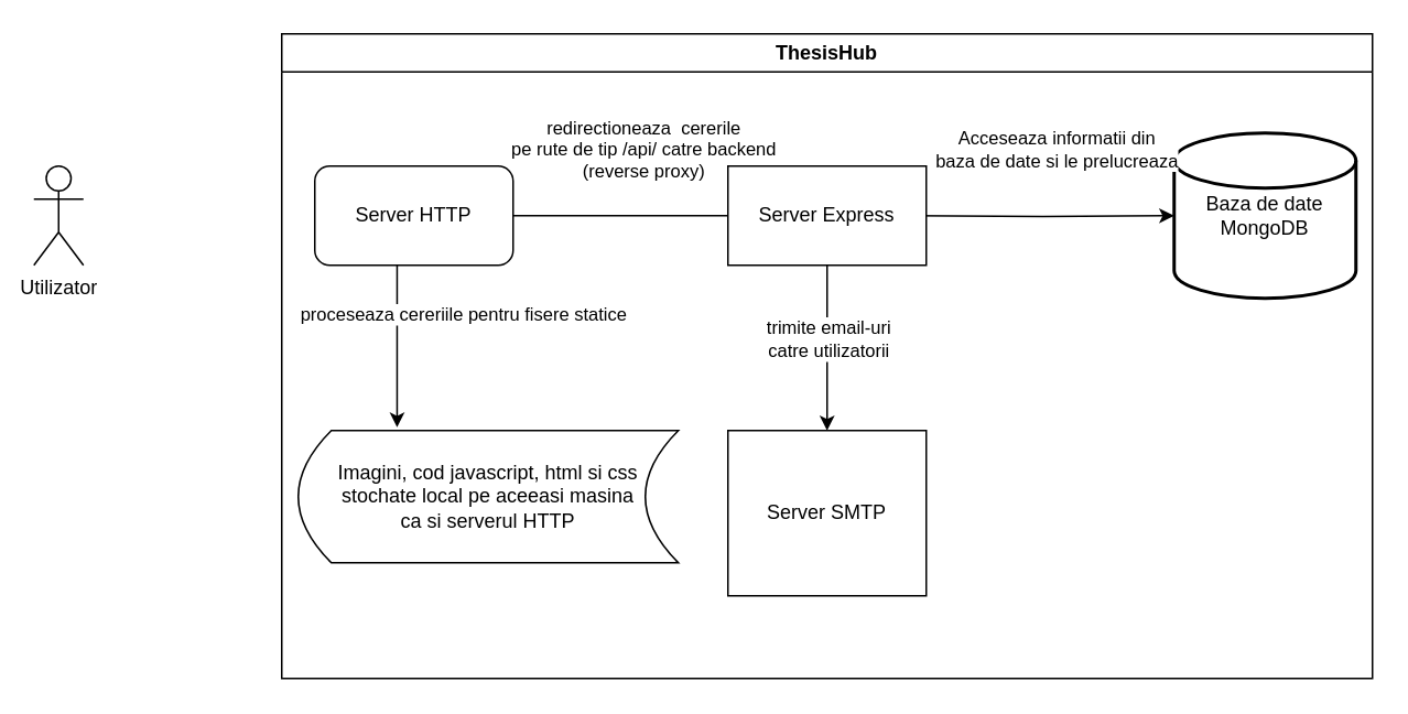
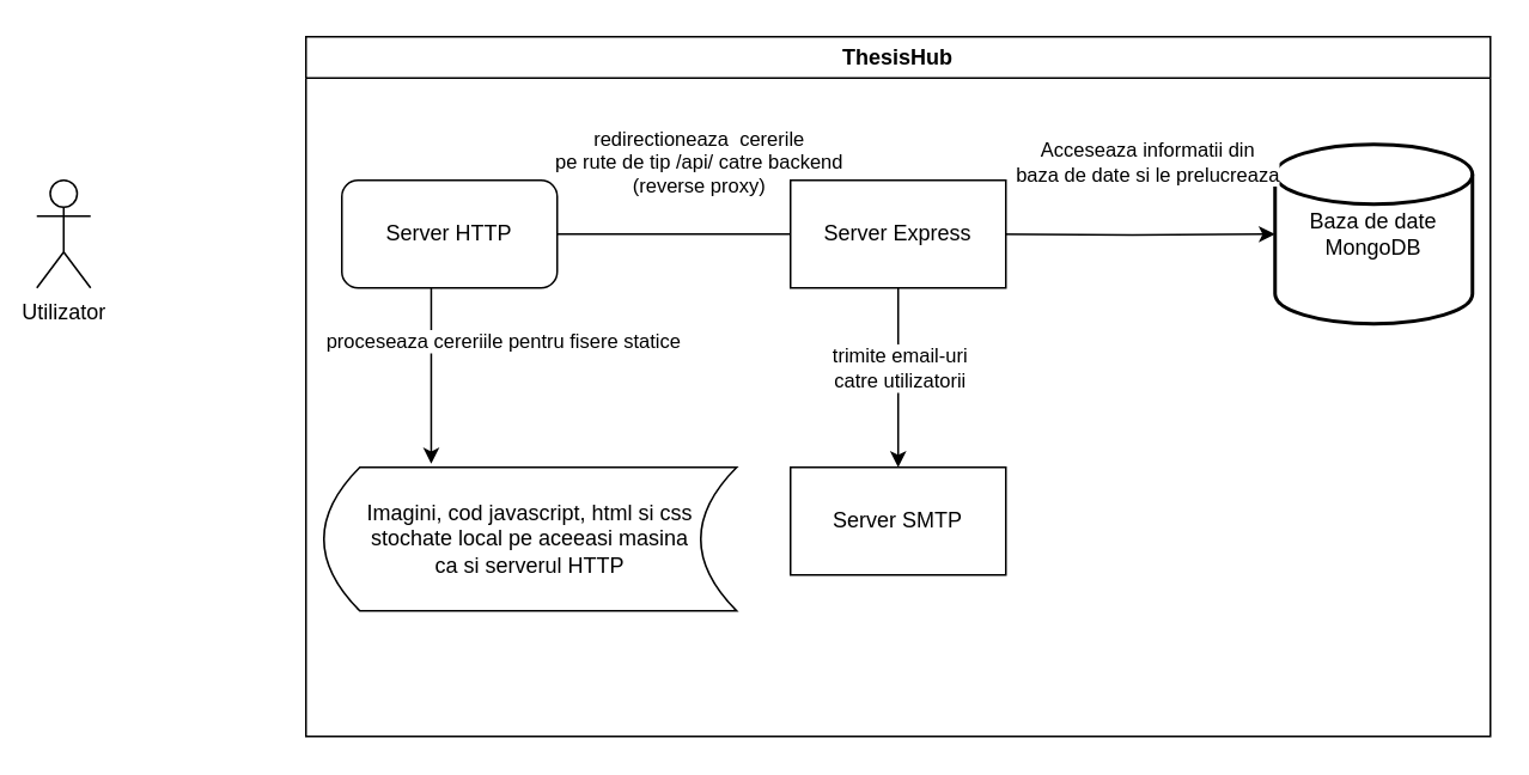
- <mxCell id="12" value="Server SMTP" style="rounded=0;whiteSpace=wrap;html=1;" vertex="1" parent="2"><mxGeometry x="270" y="240" width="120" height="100" as="geometry" /></mxCell>
+ <mxCell id="12" value="Server SMTP" style="rounded=0;whiteSpace=wrap;html=1;" vertex="1" parent="2"><mxGeometry x="270" y="240" width="120" height="60" as="geometry" /></mxCell>
